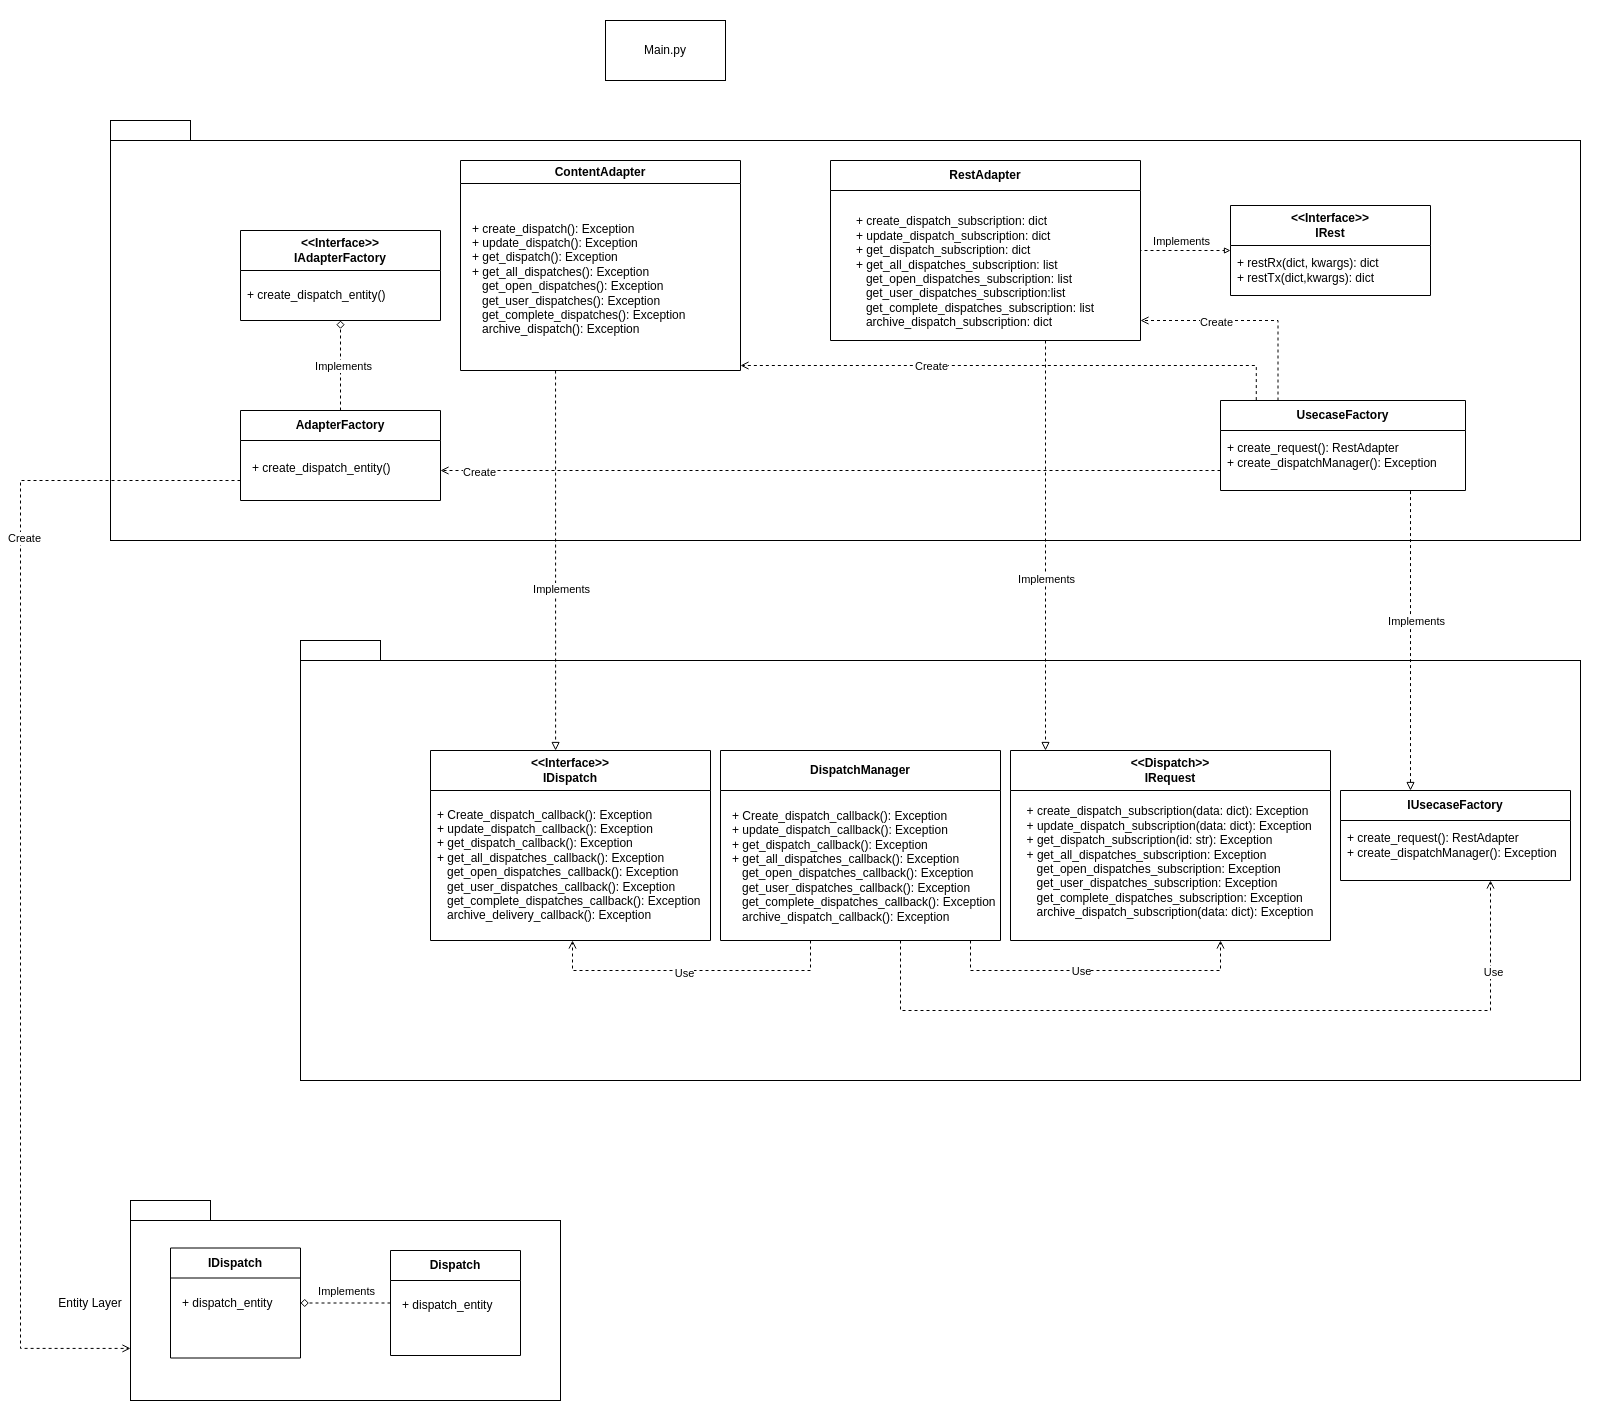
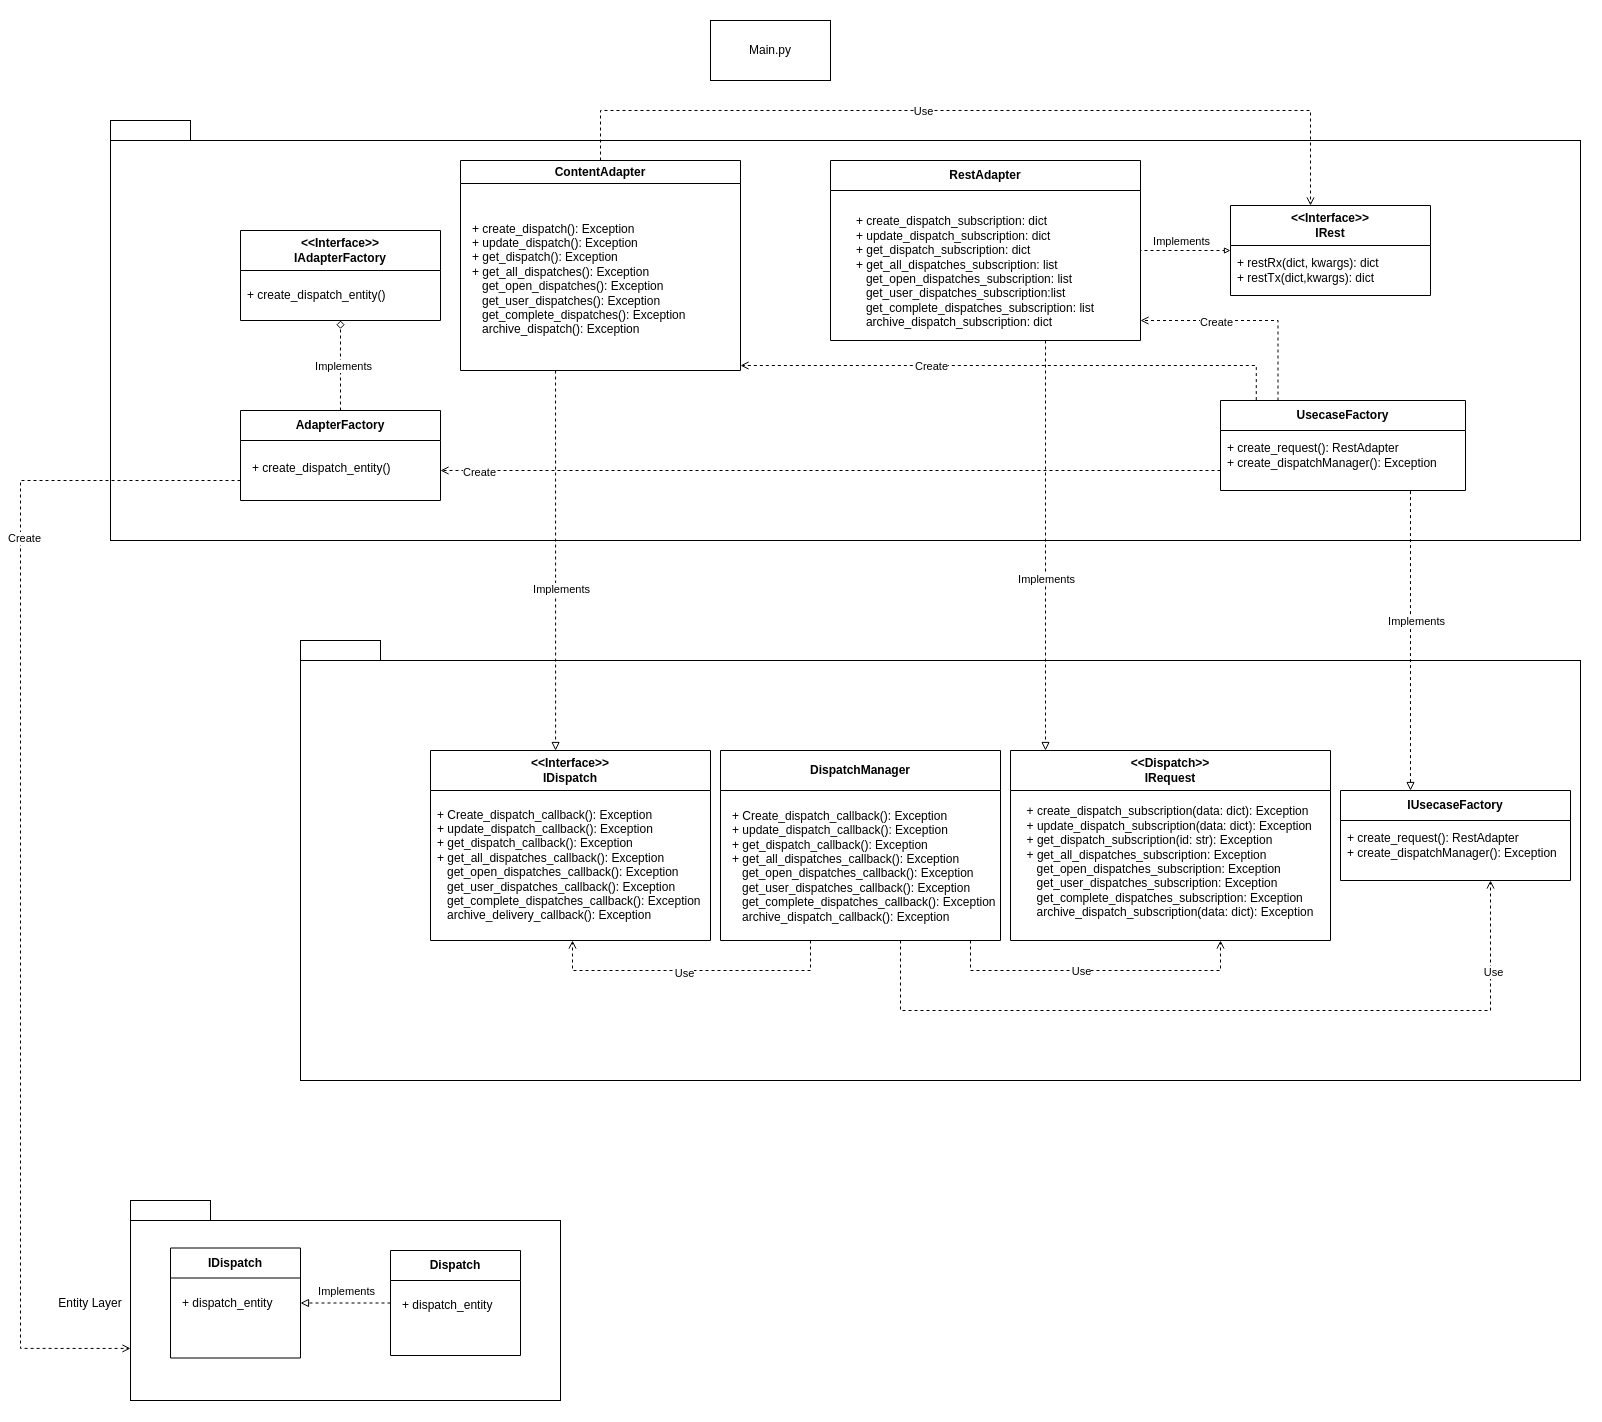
- <mxCell id="2" value="Main.py" style="rounded=0;whiteSpace=wrap;html=1;" parent="1" vertex="1"><mxGeometry x="605" y="20" width="120" height="60" as="geometry" /></mxCell>
+ <mxCell id="2" value="Main.py" style="rounded=0;whiteSpace=wrap;html=1;" parent="1" vertex="1"><mxGeometry x="710" y="20" width="120" height="60" as="geometry" /></mxCell>
+ <mxCell id="16" style="edgeStyle=orthogonalEdgeStyle;rounded=0;orthogonalLoop=1;jettySize=auto;html=1;entryX=0.4;entryY=0;entryDx=0;entryDy=0;entryPerimeter=0;exitX=0.5;exitY=0;exitDx=0;exitDy=0;dashed=1;endArrow=open;endFill=0;" parent="1" source="6" target="14" edge="1"><mxGeometry relative="1" as="geometry"><Array as="points"><mxPoint x="600" y="110" /><mxPoint x="1310" y="110" /></Array></mxGeometry></mxCell>
+ <mxCell id="17" value="Use" style="edgeLabel;html=1;align=center;verticalAlign=middle;resizable=0;points=[];" parent="16" vertex="1" connectable="0"><mxGeometry x="0.067" y="2" relative="1" as="geometry"><mxPoint x="-84" y="2" as="offset" /></mxGeometry></mxCell>
- <mxCell id="41" style="edgeStyle=orthogonalEdgeStyle;rounded=0;orthogonalLoop=1;jettySize=auto;html=1;entryX=1;entryY=0.5;entryDx=0;entryDy=0;dashed=1;endArrow=diamond;endFill=0;" parent="1" source="43" target="39" edge="1"><mxGeometry relative="1" as="geometry" /></mxCell>
+ <mxCell id="41" style="edgeStyle=orthogonalEdgeStyle;rounded=0;orthogonalLoop=1;jettySize=auto;html=1;entryX=1;entryY=0.5;entryDx=0;entryDy=0;dashed=1;endArrow=block;endFill=0;" parent="1" source="43" target="39" edge="1"><mxGeometry relative="1" as="geometry" /></mxCell>
